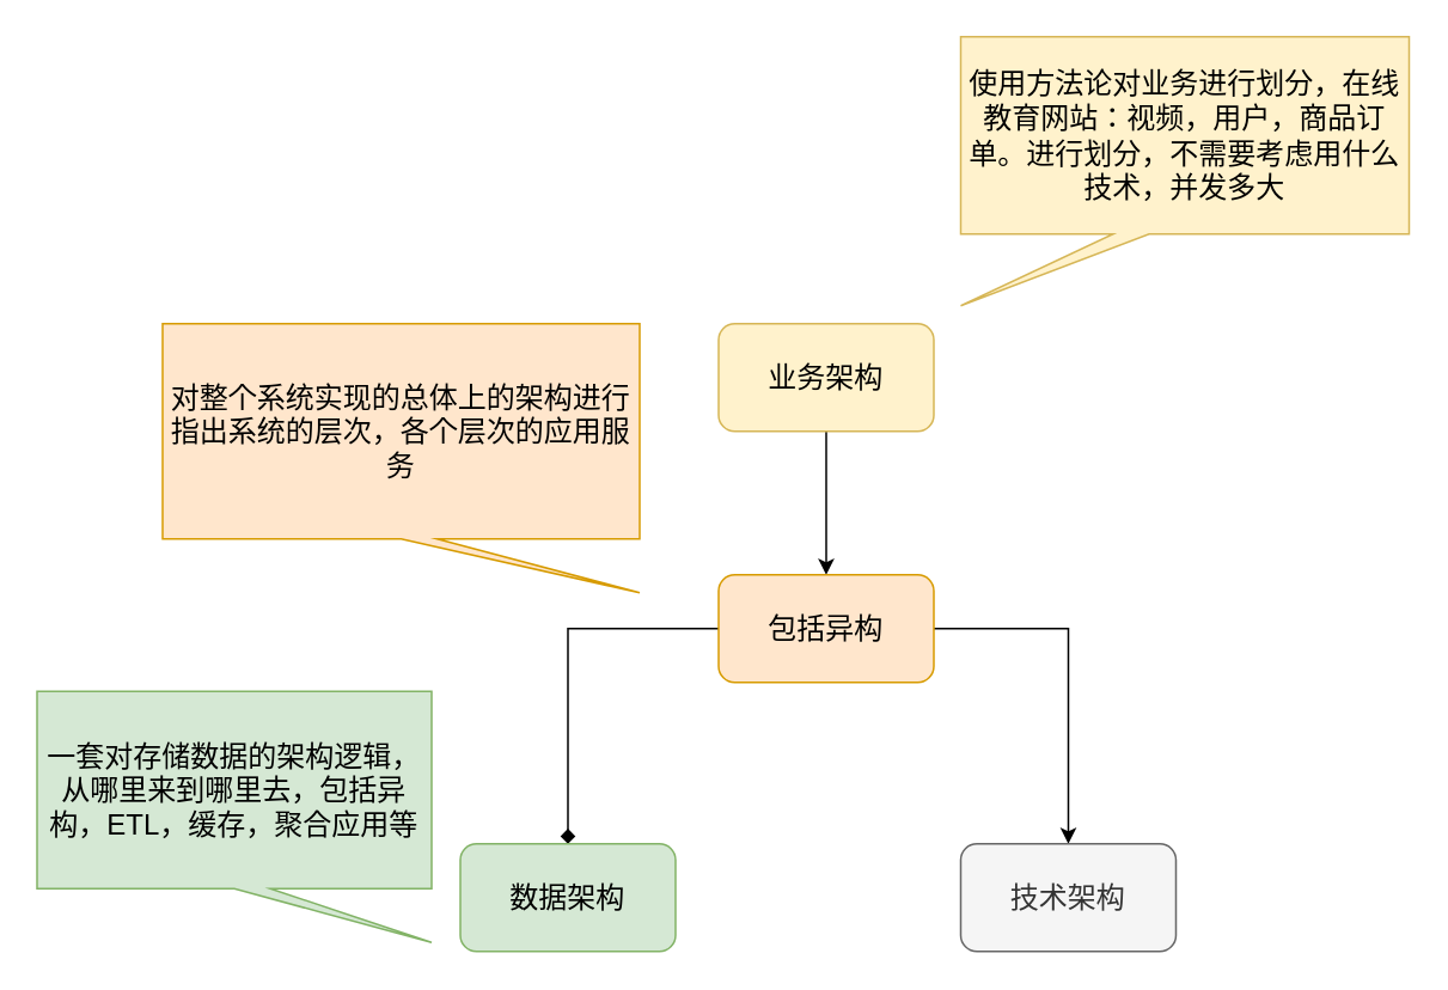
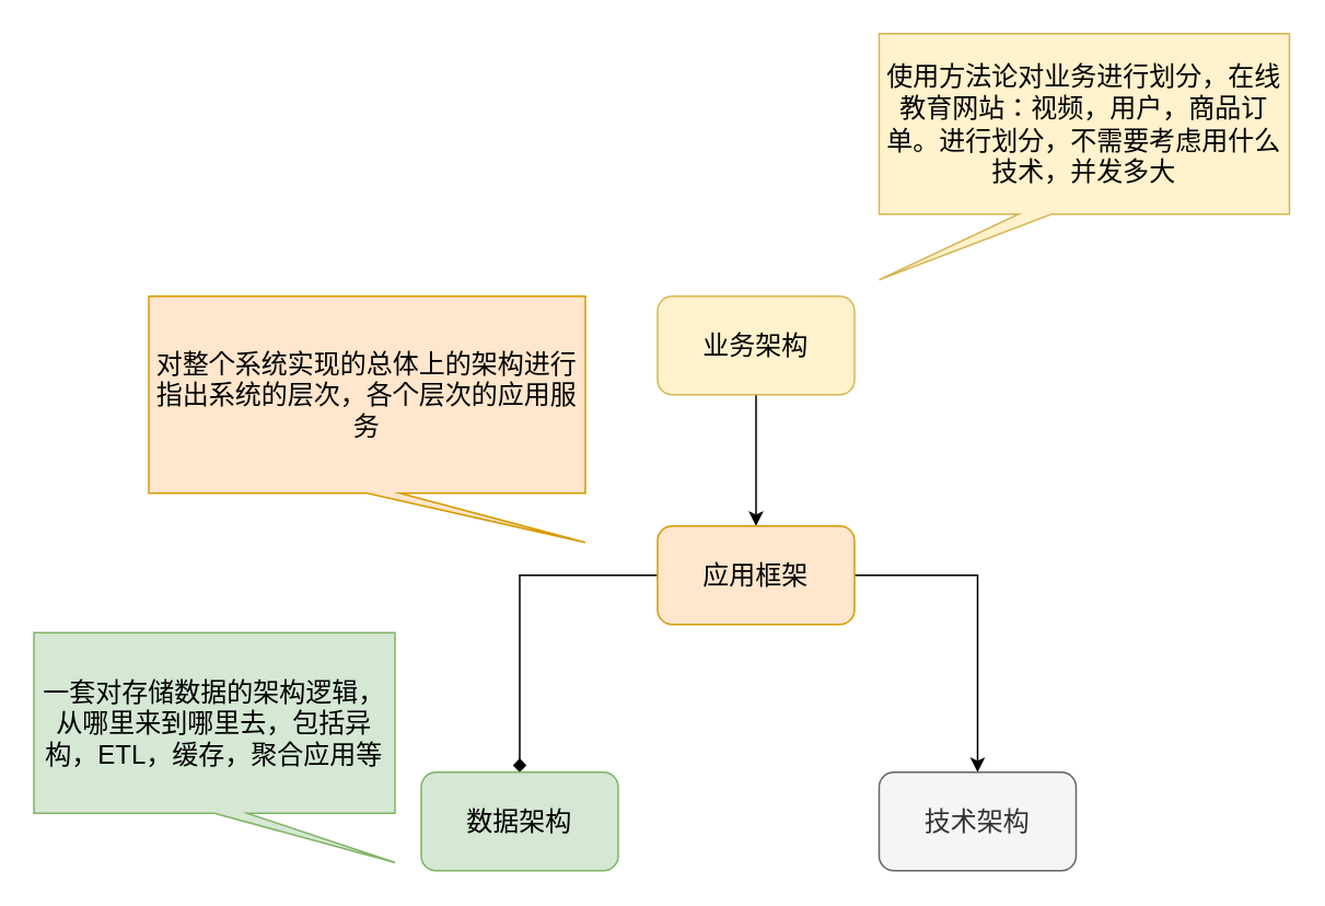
- <mxCell id="6" value="包括异构" style="rounded=1;whiteSpace=wrap;html=1;fillColor=#ffe6cc;strokeColor=#d79b00;fontSize=16;" vertex="1" parent="1"><mxGeometry x="400" y="320" width="120" height="60" as="geometry" /></mxCell>
+ <mxCell id="6" value="应用框架" style="rounded=1;whiteSpace=wrap;html=1;fillColor=#ffe6cc;strokeColor=#d79b00;fontSize=16;" vertex="1" parent="1"><mxGeometry x="400" y="320" width="120" height="60" as="geometry" /></mxCell>
